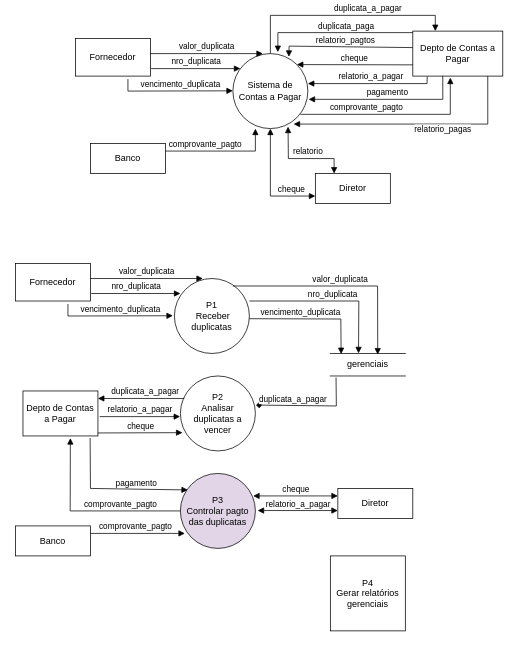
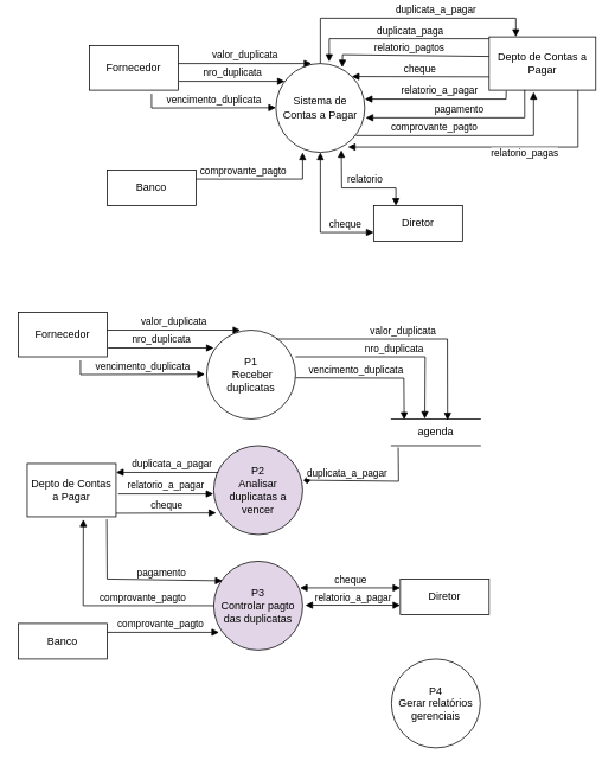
- <mxCell id="16" value="gerenciais" style="shape=partialRectangle;whiteSpace=wrap;html=1;left=0;right=0;fillColor=none;" vertex="1" parent="1"><mxGeometry x="440" y="471" width="100" height="30" as="geometry" /></mxCell>
+ <mxCell id="16" value="agenda" style="shape=partialRectangle;whiteSpace=wrap;html=1;left=0;right=0;fillColor=none;" vertex="1" parent="1"><mxGeometry x="440" y="471" width="100" height="30" as="geometry" /></mxCell>
- <mxCell id="23" value="P2&lt;div&gt;Analisar duplicatas a vencer&lt;br&gt;&lt;/div&gt;" style="ellipse;whiteSpace=wrap;html=1;aspect=fixed;" vertex="1" parent="1"><mxGeometry x="240" y="501" width="100" height="100" as="geometry" /></mxCell>
+ <mxCell id="23" value="P2&lt;div&gt;Analisar duplicatas a vencer&lt;br&gt;&lt;/div&gt;" style="ellipse;whiteSpace=wrap;html=1;aspect=fixed;fillColor=#e1d5e7;" vertex="1" parent="1"><mxGeometry x="240" y="501" width="100" height="100" as="geometry" /></mxCell>
- <mxCell id="25" value="P4&lt;div&gt;Gerar relatórios gerenciais&lt;br&gt;&lt;/div&gt;" style="whiteSpace=wrap;html=1;aspect=fixed;rounded=0;" vertex="1" parent="1"><mxGeometry x="440" y="741" width="100" height="100" as="geometry" /></mxCell>
+ <mxCell id="25" value="P4&lt;div&gt;Gerar relatórios gerenciais&lt;br&gt;&lt;/div&gt;" style="ellipse;whiteSpace=wrap;html=1;aspect=fixed;" vertex="1" parent="1"><mxGeometry x="440" y="741" width="100" height="100" as="geometry" /></mxCell>
